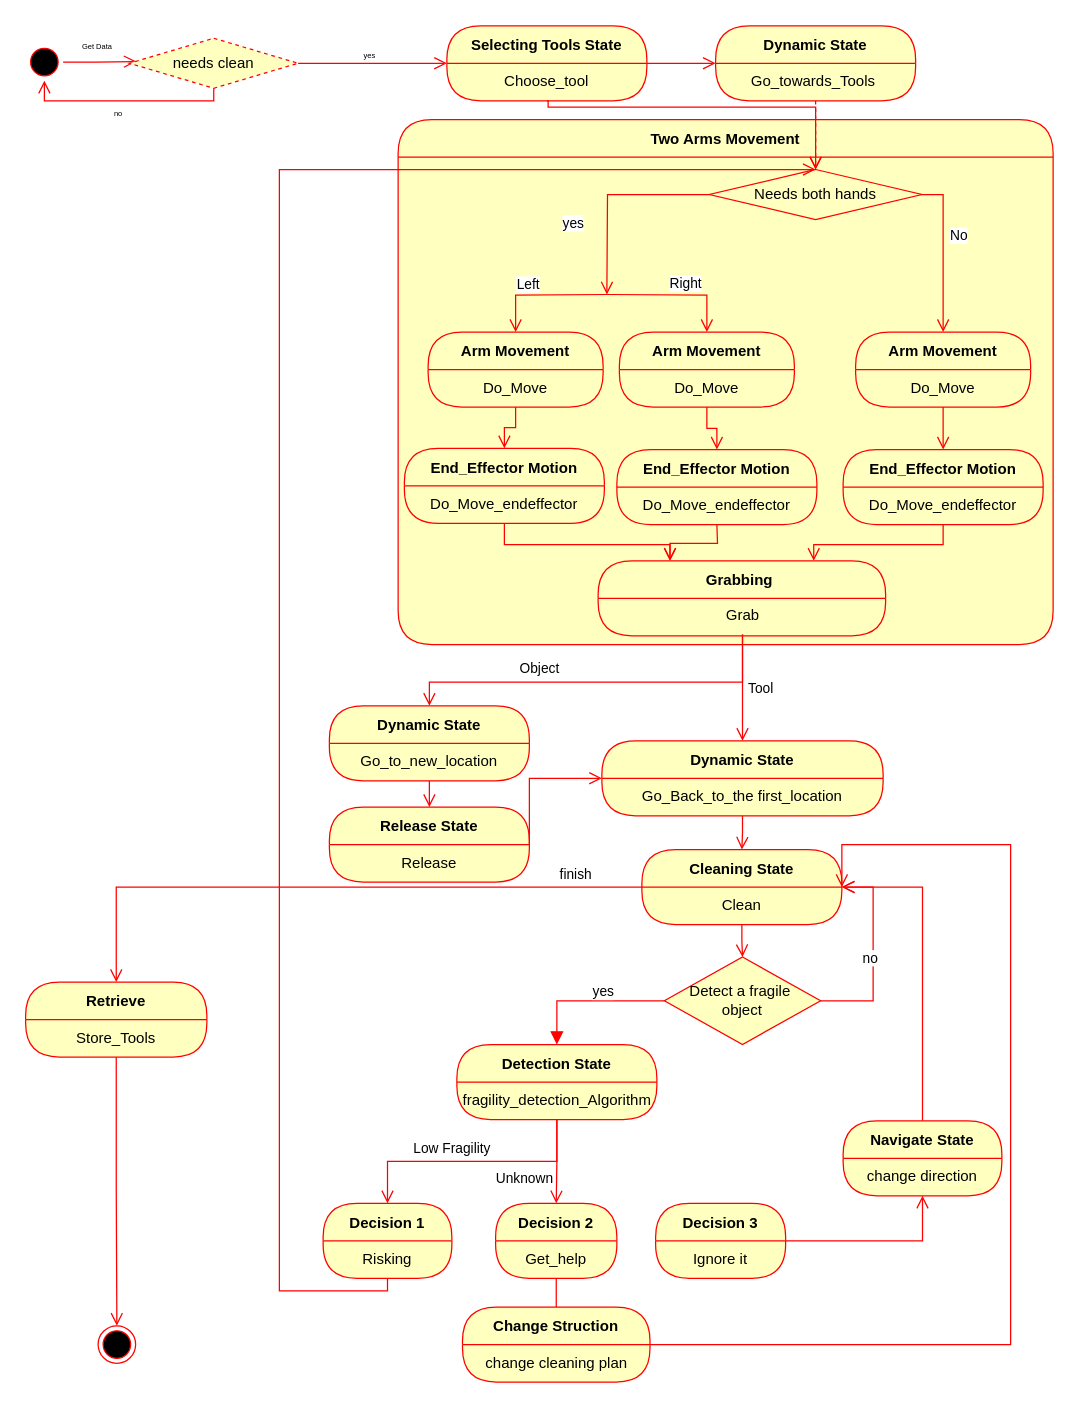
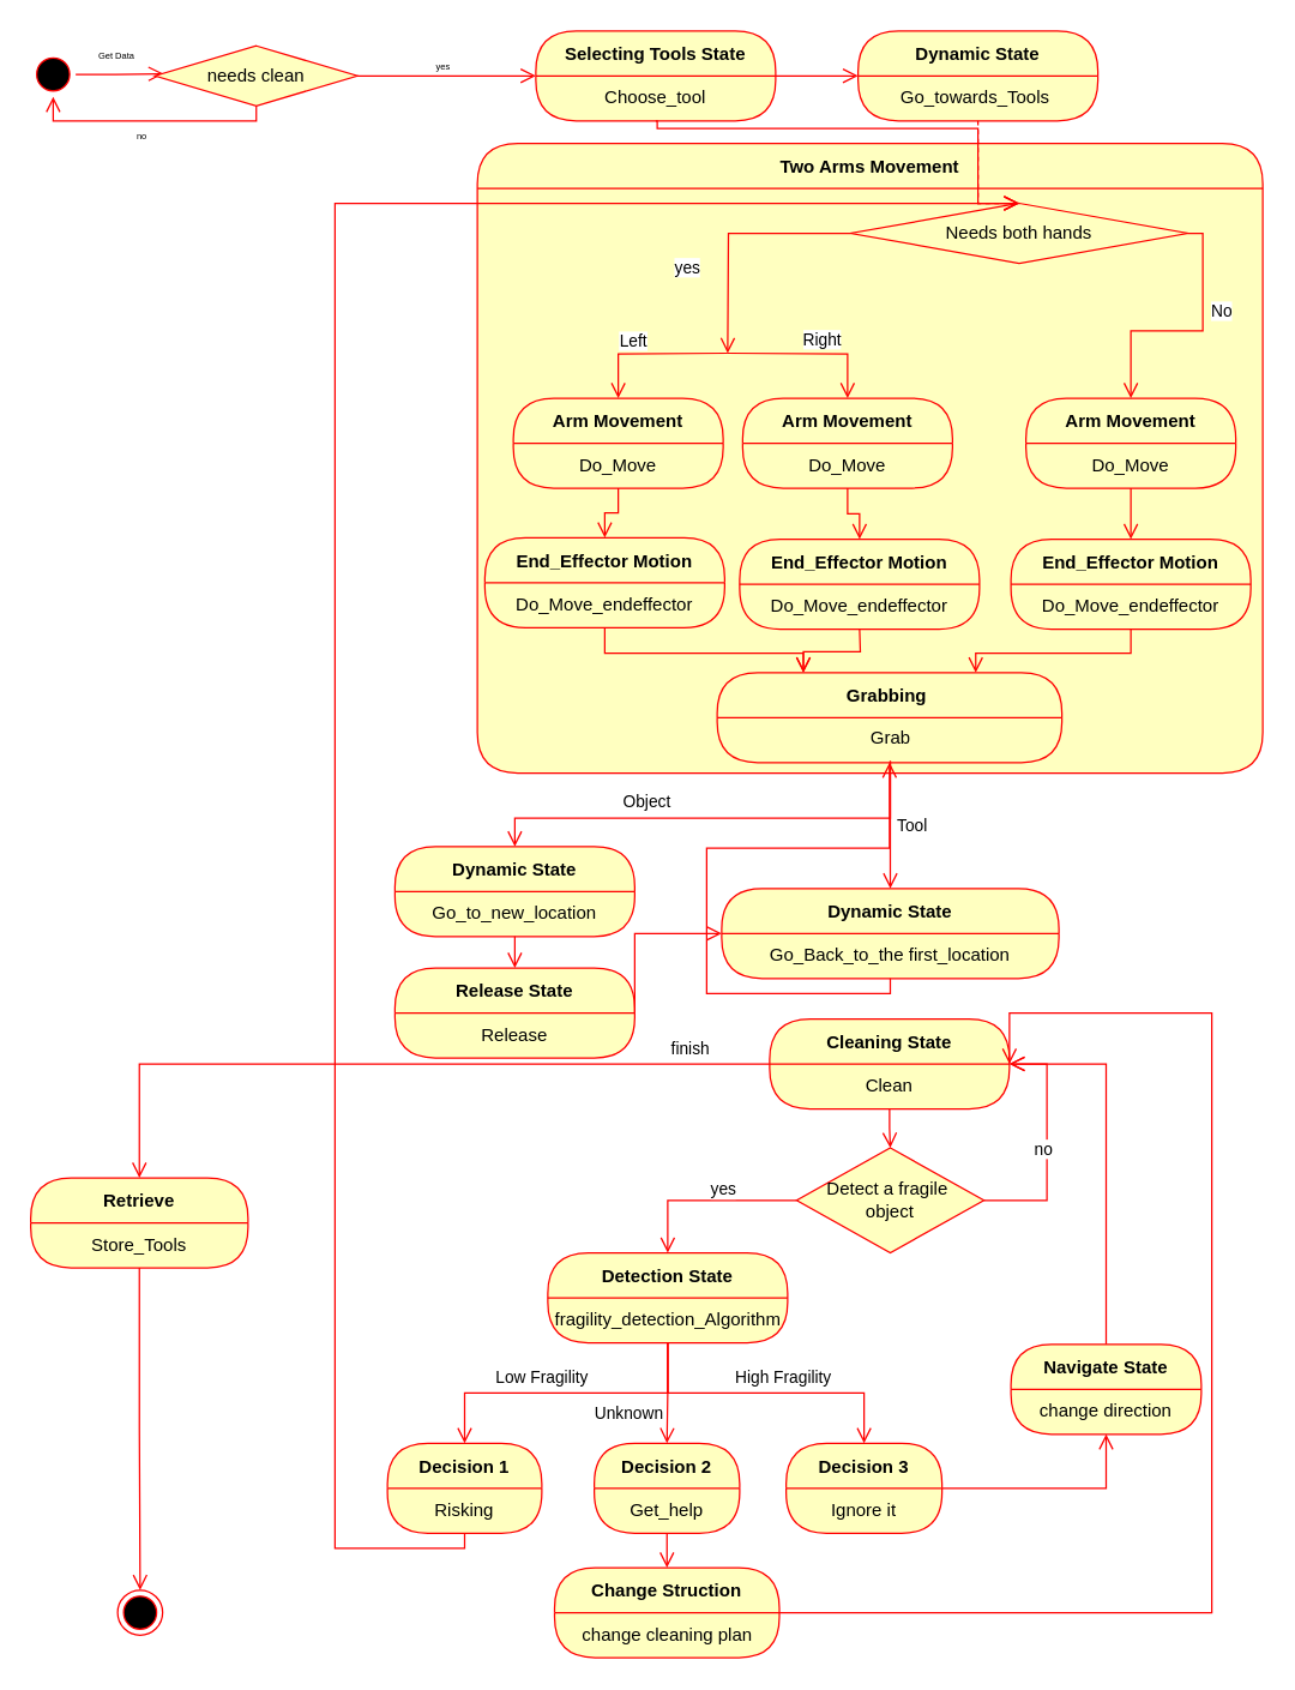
- <mxCell id="86" value="needs clean" style="rhombus;whiteSpace=wrap;html=1;fontColor=#000000;fillColor=#ffffc0;strokeColor=#ff0000;dashed=1;" parent="1" vertex="1"><mxGeometry x="103" y="30" width="135" height="40" as="geometry" /></mxCell>
+ <mxCell id="86" value="needs clean" style="rhombus;whiteSpace=wrap;html=1;fontColor=#000000;fillColor=#ffffc0;strokeColor=#ff0000;" parent="1" vertex="1"><mxGeometry x="103" y="30" width="135" height="40" as="geometry" /></mxCell>
- <mxCell id="20" value="Needs both hands" style="rhombus;whiteSpace=wrap;html=1;fontColor=#000000;fillColor=#ffffc0;strokeColor=#ff0000;" parent="1" vertex="1"><mxGeometry x="567" y="135" width="170" height="40" as="geometry" /></mxCell>
+ <mxCell id="20" value="Needs both hands" style="rhombus;whiteSpace=wrap;html=1;fontColor=#000000;fillColor=#ffffc0;strokeColor=#ff0000;" parent="1" vertex="1"><mxGeometry x="567" y="135" width="225" height="40" as="geometry" /></mxCell>
- <mxCell id="41" value="" style="edgeStyle=orthogonalEdgeStyle;html=1;verticalAlign=bottom;endArrow=open;endSize=8;strokeColor=#ff0000;rounded=0;exitX=0.5;exitY=1;exitDx=0;exitDy=0;entryX=0.5;entryY=0;entryDx=0;entryDy=0;" parent="1" source="38" target="67" edge="1"><mxGeometry relative="1" as="geometry"><mxPoint x="593" y="685" as="targetPoint" /><mxPoint x="728" y="645" as="sourcePoint" /></mxGeometry></mxCell>
+ <mxCell id="41" value="" style="edgeStyle=orthogonalEdgeStyle;html=1;verticalAlign=bottom;endArrow=open;endSize=8;strokeColor=#ff0000;rounded=0;exitX=0.5;exitY=1;exitDx=0;exitDy=0;" parent="1" source="38" target="36" edge="1"><mxGeometry relative="1" as="geometry"><mxPoint x="593" y="685" as="targetPoint" /><mxPoint x="728" y="645" as="sourcePoint" /></mxGeometry></mxCell>
- <mxCell id="44" value="yes" style="edgeStyle=orthogonalEdgeStyle;html=1;align=left;verticalAlign=top;endArrow=block;endSize=8;strokeColor=#ff0000;rounded=0;exitX=0;exitY=0.5;exitDx=0;exitDy=0;entryX=0.5;entryY=0;entryDx=0;entryDy=0;" parent="1" source="42" target="45" edge="1"><mxGeometry x="-0.033" y="-20" relative="1" as="geometry"><mxPoint x="438" y="835" as="targetPoint" /><Array as="points"><mxPoint x="445" y="800" /></Array><mxPoint as="offset" /></mxGeometry></mxCell>
+ <mxCell id="44" value="yes" style="edgeStyle=orthogonalEdgeStyle;html=1;align=left;verticalAlign=top;endArrow=open;endSize=8;strokeColor=#ff0000;rounded=0;exitX=0;exitY=0.5;exitDx=0;exitDy=0;entryX=0.5;entryY=0;entryDx=0;entryDy=0;" parent="1" source="42" target="45" edge="1"><mxGeometry x="-0.033" y="-20" relative="1" as="geometry"><mxPoint x="438" y="835" as="targetPoint" /><Array as="points"><mxPoint x="445" y="800" /></Array><mxPoint as="offset" /></mxGeometry></mxCell>
+ <mxCell id="51" value="" style="edgeStyle=orthogonalEdgeStyle;html=1;verticalAlign=bottom;endArrow=open;endSize=8;strokeColor=#ff0000;rounded=0;exitX=0.5;exitY=1;exitDx=0;exitDy=0;entryX=0.5;entryY=0;entryDx=0;entryDy=0;" parent="1" source="46" target="57" edge="1"><mxGeometry relative="1" as="geometry"><mxPoint x="598" y="935" as="targetPoint" /><mxPoint x="756" y="914" as="sourcePoint" /></mxGeometry></mxCell>
+ <mxCell id="52" value="High Fragility" style="edgeLabel;html=1;align=center;verticalAlign=middle;resizable=0;points=[];" parent="51" vertex="1" connectable="0"><mxGeometry x="0.115" y="1" relative="1" as="geometry"><mxPoint y="-10" as="offset" /></mxGeometry></mxCell>
- <mxCell id="77" value="" style="edgeStyle=orthogonalEdgeStyle;html=1;verticalAlign=bottom;endArrow=none;endSize=8;strokeColor=#ff0000;rounded=0;entryX=0.5;entryY=0;entryDx=0;entryDy=0;exitX=0.5;exitY=1;exitDx=0;exitDy=0;" parent="1" source="56" target="59" edge="1"><mxGeometry relative="1" as="geometry"><mxPoint x="363" y="785" as="targetPoint" /><mxPoint x="363" y="725" as="sourcePoint" /></mxGeometry></mxCell>
+ <mxCell id="77" value="" style="edgeStyle=orthogonalEdgeStyle;html=1;verticalAlign=bottom;endArrow=open;endSize=8;strokeColor=#ff0000;rounded=0;entryX=0.5;entryY=0;entryDx=0;entryDy=0;exitX=0.5;exitY=1;exitDx=0;exitDy=0;" parent="1" source="56" target="59" edge="1"><mxGeometry relative="1" as="geometry"><mxPoint x="363" y="785" as="targetPoint" /><mxPoint x="363" y="725" as="sourcePoint" /></mxGeometry></mxCell>
